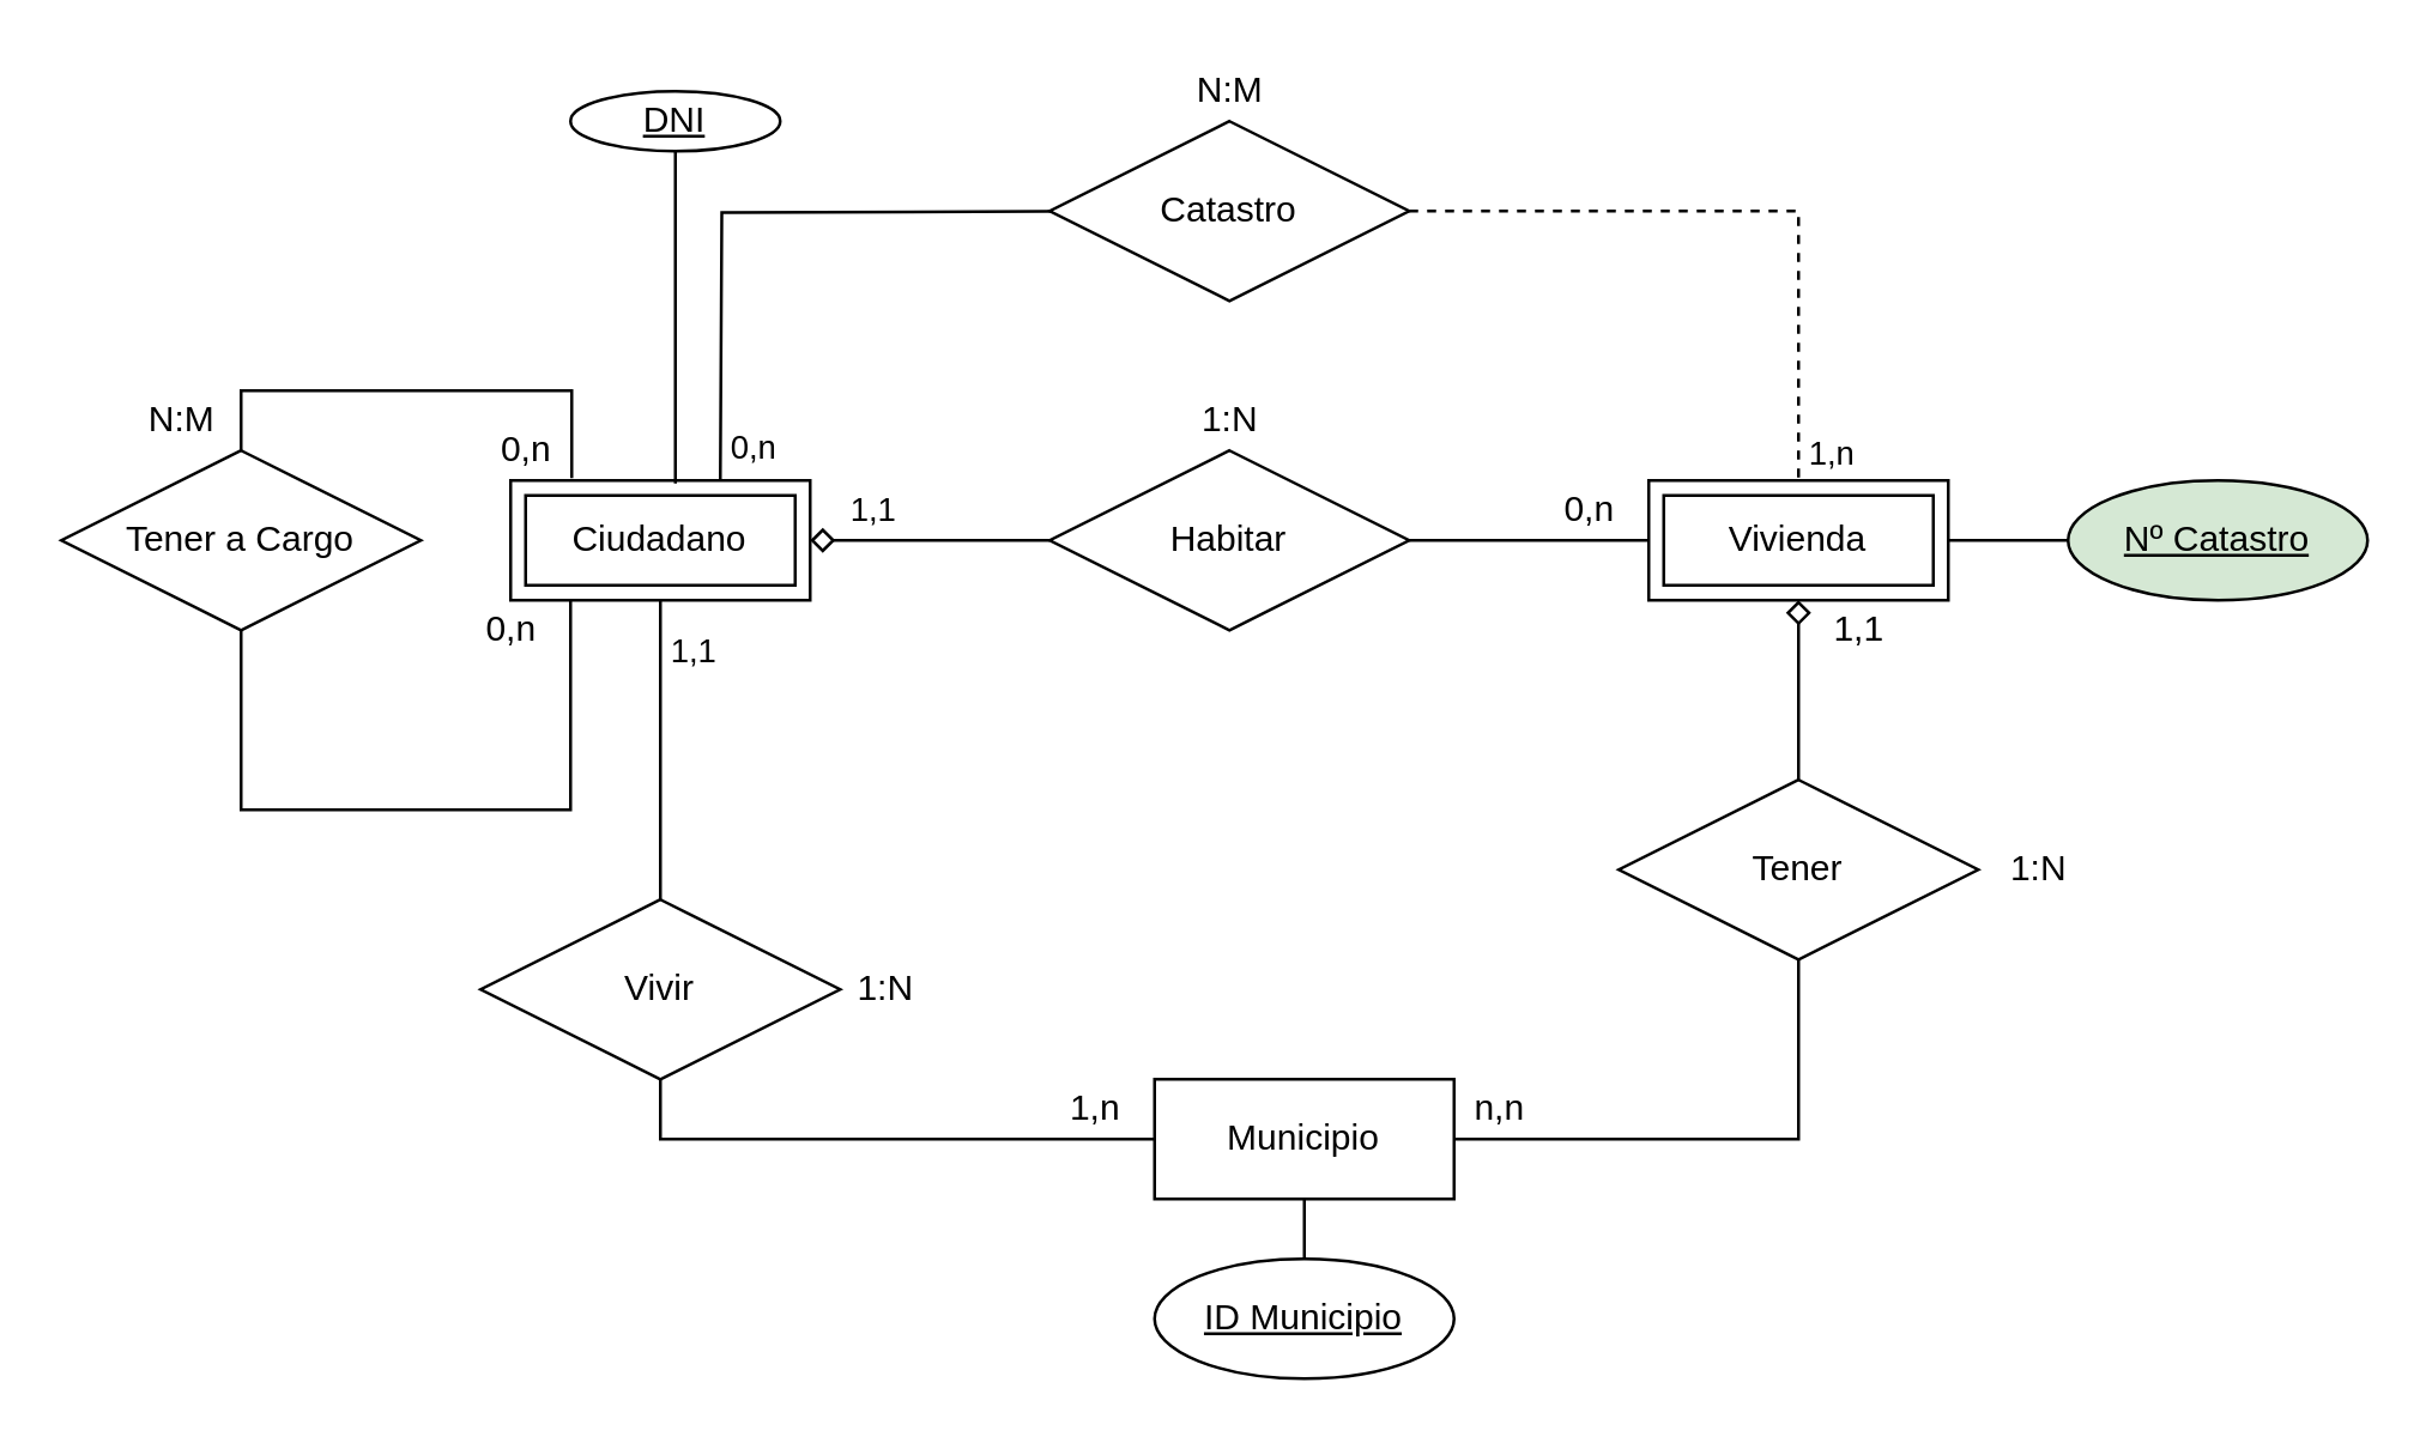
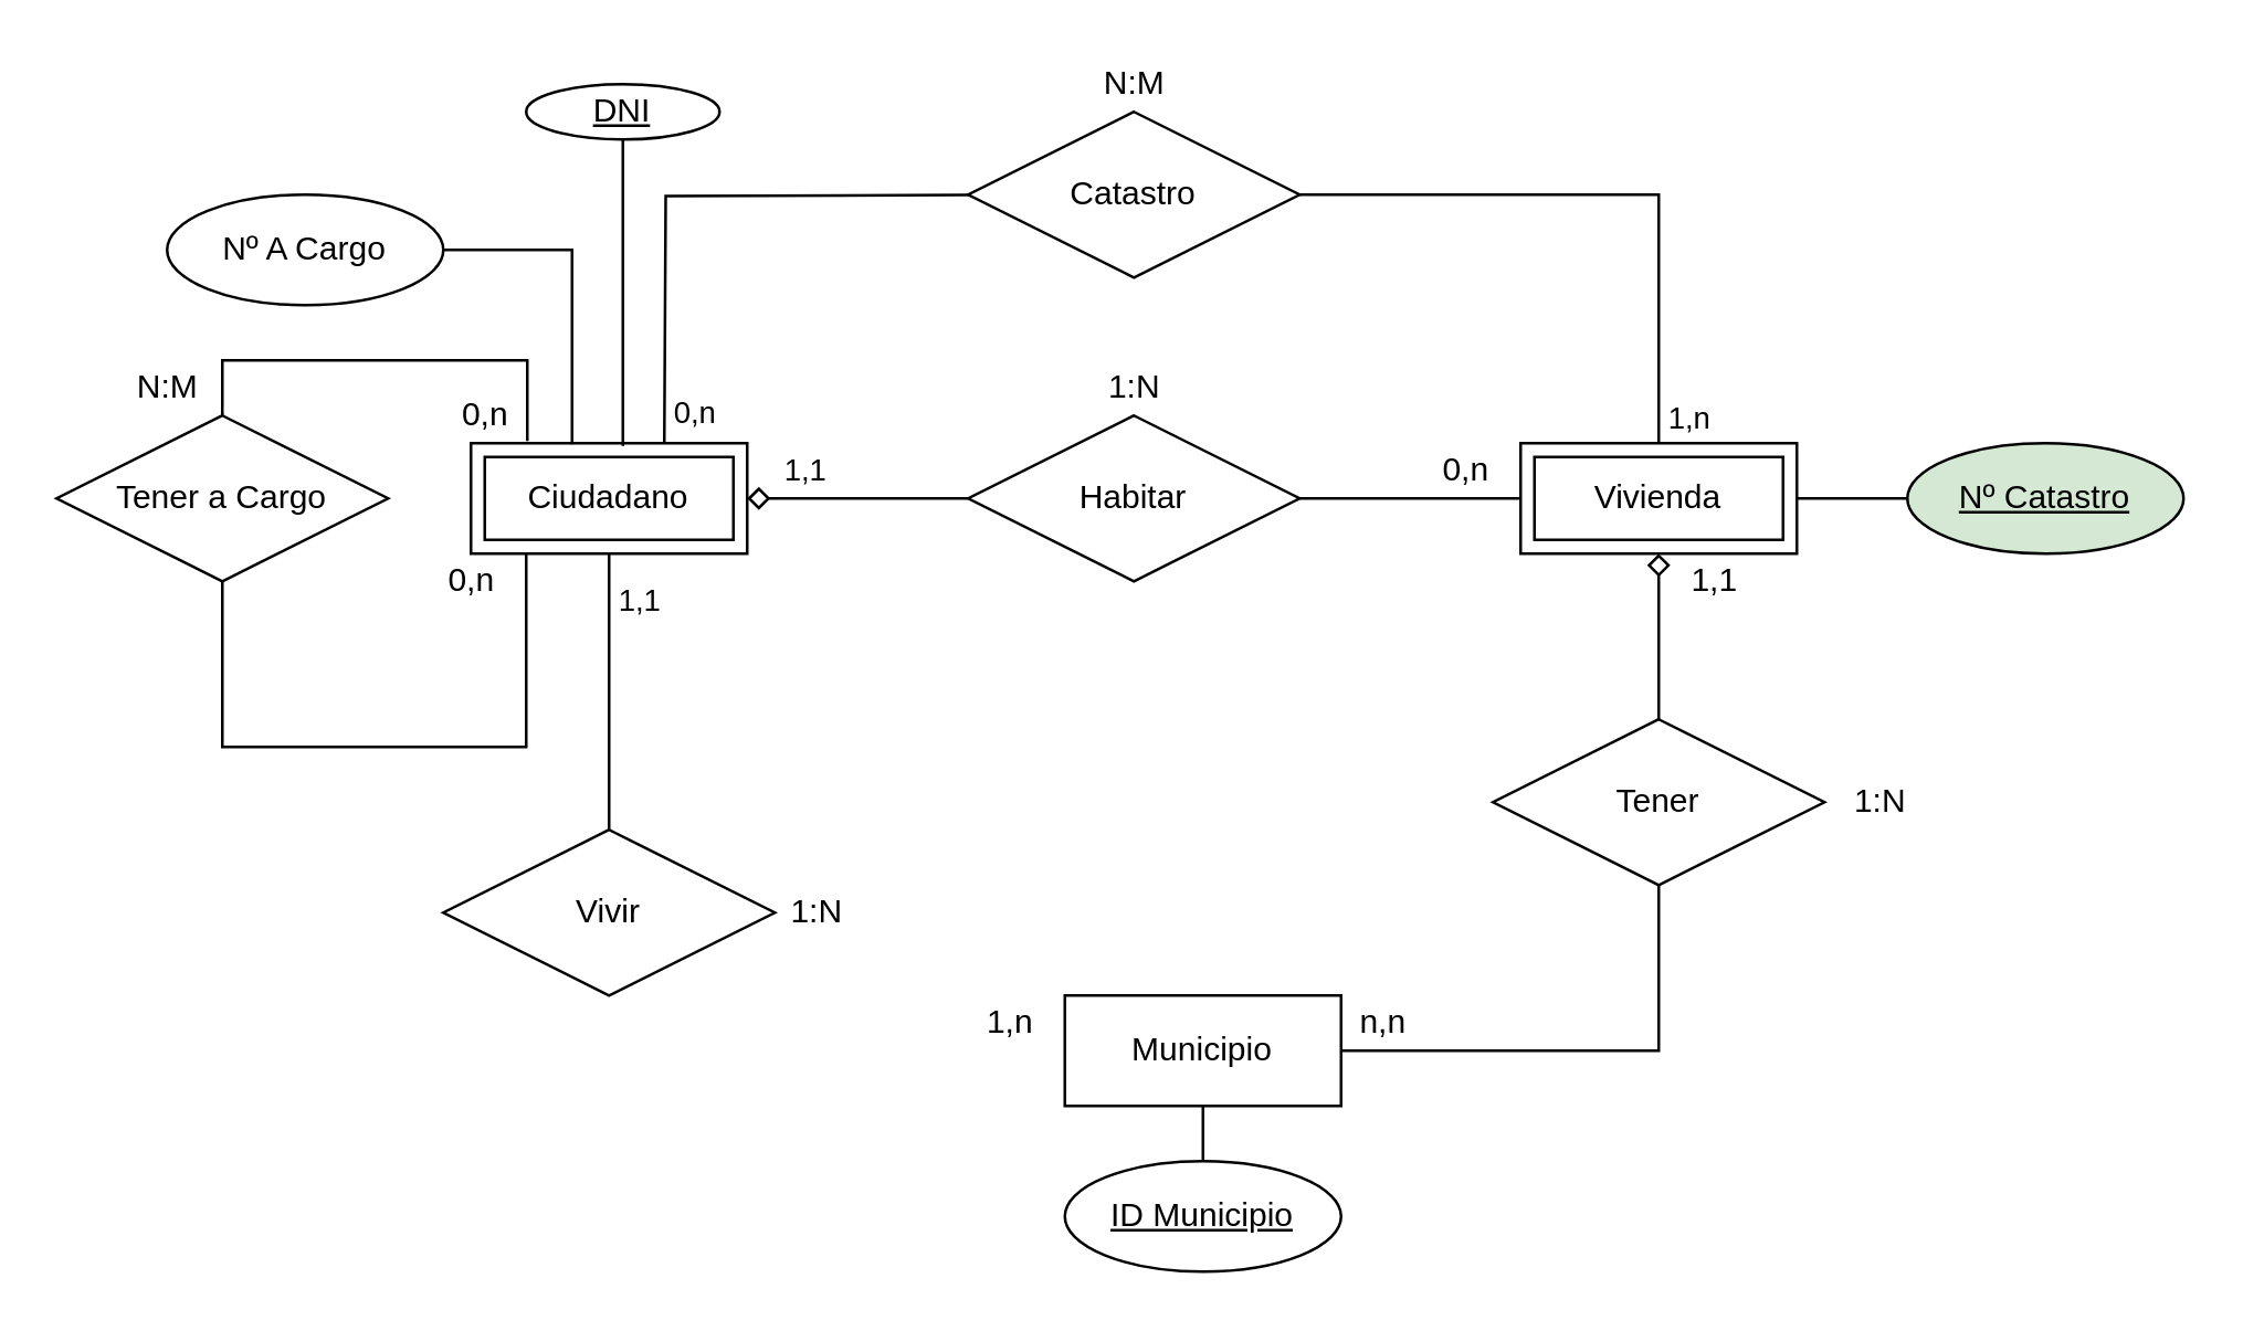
- <mxCell id="11" style="edgeStyle=orthogonalEdgeStyle;rounded=0;orthogonalLoop=1;jettySize=auto;html=1;entryX=0.5;entryY=0;entryDx=0;entryDy=0;endArrow=none;endFill=0;dashed=1;" parent="1" source="16" target="3" edge="1"><mxGeometry relative="1" as="geometry" /></mxCell>
+ <mxCell id="11" style="edgeStyle=orthogonalEdgeStyle;rounded=0;orthogonalLoop=1;jettySize=auto;html=1;entryX=0.5;entryY=0;entryDx=0;entryDy=0;endArrow=none;endFill=0;" parent="1" source="16" target="3" edge="1"><mxGeometry relative="1" as="geometry" /></mxCell>
+ <mxCell id="27" value="Nº A Cargo" style="ellipse;whiteSpace=wrap;html=1;align=center;" parent="1" vertex="1"><mxGeometry x="60" y="70" width="100" height="40" as="geometry" /></mxCell>
+ <mxCell id="26" style="edgeStyle=orthogonalEdgeStyle;rounded=0;orthogonalLoop=1;jettySize=auto;html=1;endArrow=none;endFill=0;exitX=1;exitY=0.5;exitDx=0;exitDy=0;entryX=0.366;entryY=0.011;entryDx=0;entryDy=0;entryPerimeter=0;" parent="1" source="27" edge="1" target="2"><mxGeometry relative="1" as="geometry"><mxPoint x="40" y="190" as="targetPoint" /><Array as="points"><mxPoint x="207" y="90" /></Array></mxGeometry></mxCell>
- <mxCell id="19" style="edgeStyle=orthogonalEdgeStyle;rounded=0;orthogonalLoop=1;jettySize=auto;html=1;entryX=0;entryY=0.5;entryDx=0;entryDy=0;endArrow=none;endFill=0;exitX=0.5;exitY=1;exitDx=0;exitDy=0;" parent="1" source="20" target="5" edge="1"><mxGeometry relative="1" as="geometry" /></mxCell>
